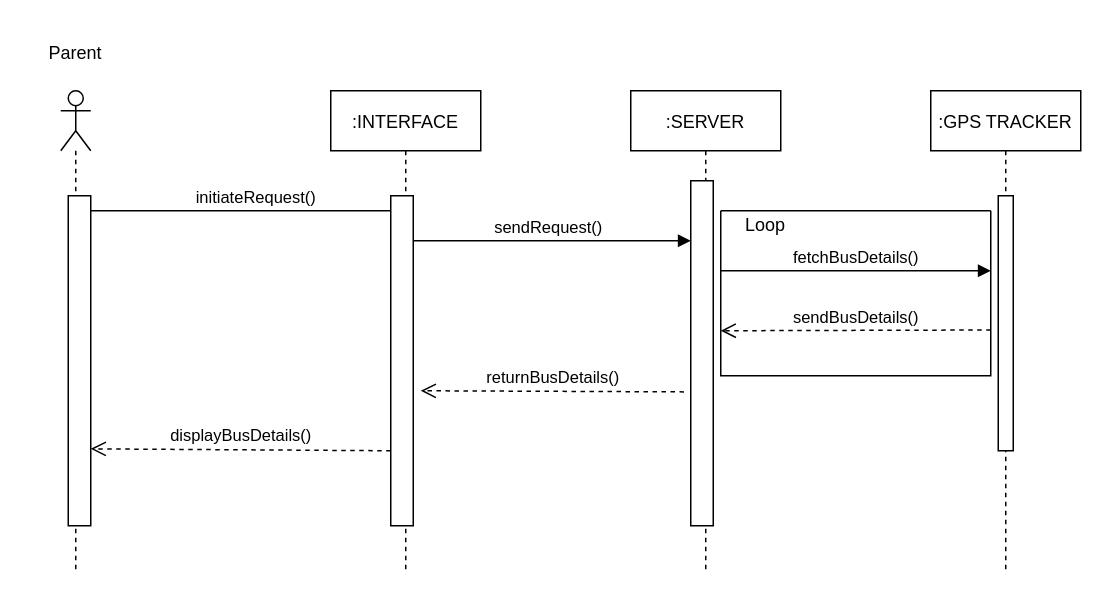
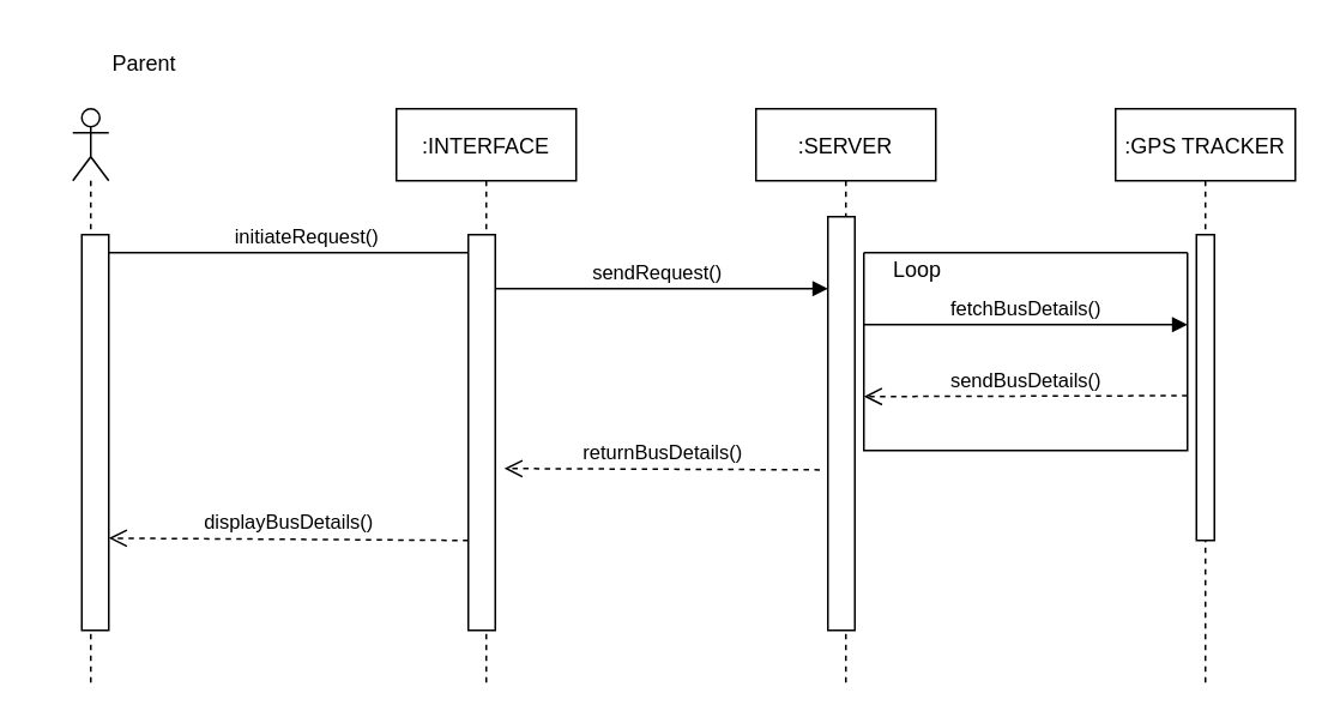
- <mxCell id="15" value="Parent" style="text;html=1;strokeColor=none;fillColor=none;align=center;verticalAlign=middle;whiteSpace=wrap;rounded=0;" vertex="1" parent="1"><mxGeometry x="20" y="20" width="60" height="30" as="geometry" /></mxCell>
+ <mxCell id="15" value="Parent" style="text;html=1;strokeColor=none;fillColor=none;align=center;verticalAlign=middle;whiteSpace=wrap;rounded=0;" vertex="1" parent="1"><mxGeometry x="50" y="20" width="60" height="30" as="geometry" /></mxCell>
